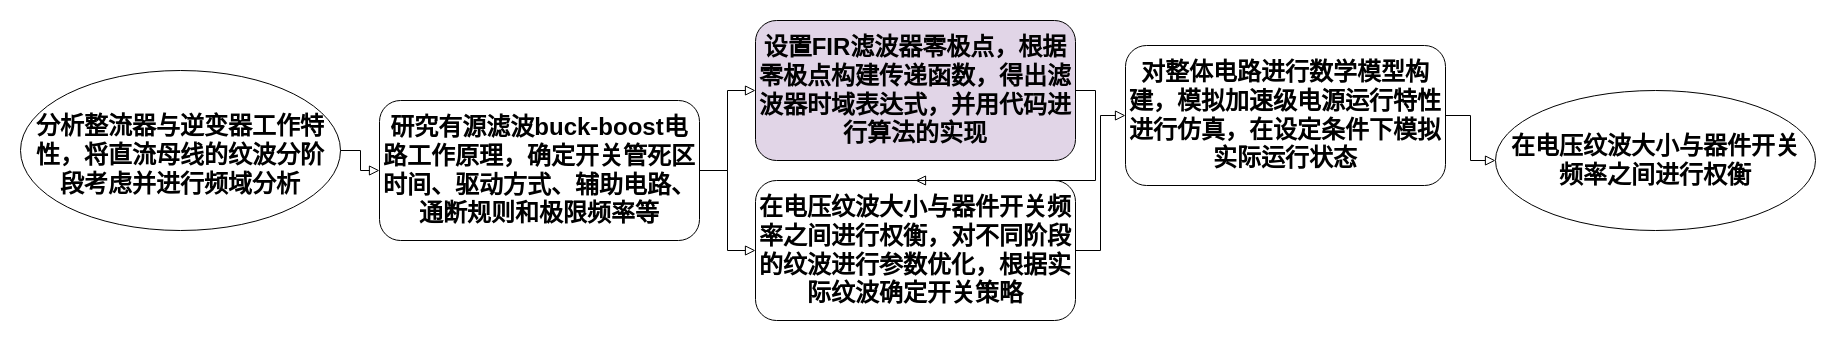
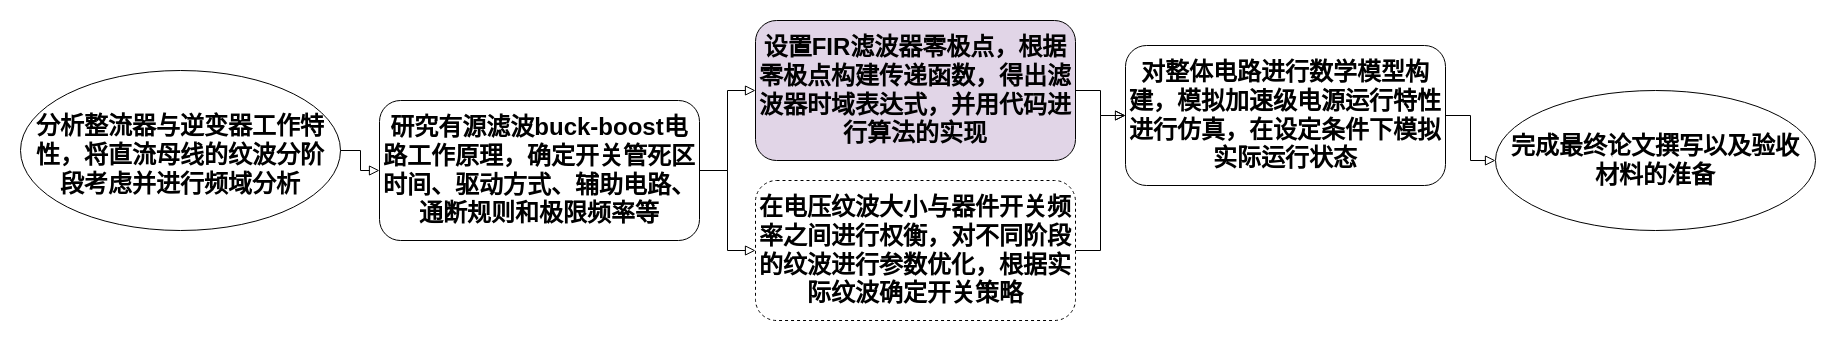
- <mxCell id="6" value="&lt;font style=&quot;font-size: 24px;&quot;&gt;&lt;b&gt;在电压纹波大小与器件开关频率之间进行权衡&lt;/b&gt;&lt;/font&gt;" style="ellipse;whiteSpace=wrap;html=1;spacingLeft=5;spacingRight=5;" parent="1" vertex="1"><mxGeometry x="1495" y="90" width="320" height="140" as="geometry" /></mxCell>
+ <mxCell id="6" value="&lt;font style=&quot;font-size: 24px;&quot;&gt;&lt;b&gt;完成最终论文撰写以及验收材料的准备&lt;/b&gt;&lt;/font&gt;" style="ellipse;whiteSpace=wrap;html=1;spacingLeft=5;spacingRight=5;" parent="1" vertex="1"><mxGeometry x="1495" y="90" width="320" height="140" as="geometry" /></mxCell>
- <mxCell id="11" value="" style="rounded=0;html=1;jettySize=auto;orthogonalLoop=1;fontSize=11;endArrow=block;endFill=0;endSize=8;strokeWidth=1;shadow=0;labelBackgroundColor=none;edgeStyle=orthogonalEdgeStyle;exitX=1;exitY=0.5;exitDx=0;exitDy=0;" edge="1" parent="1" source="3" target="4"><mxGeometry relative="1" as="geometry"><mxPoint x="1155" y="-10" as="targetPoint" /><mxPoint x="1105" y="-10" as="sourcePoint" /></mxGeometry></mxCell>
+ <mxCell id="11" value="" style="rounded=0;html=1;jettySize=auto;orthogonalLoop=1;fontSize=11;endArrow=block;endFill=0;endSize=8;strokeWidth=1;shadow=0;labelBackgroundColor=none;edgeStyle=orthogonalEdgeStyle;exitX=1;exitY=0.5;exitDx=0;exitDy=0;entryX=0;entryY=0.5;entryDx=0;entryDy=0;" edge="1" parent="1" source="3" target="7"><mxGeometry relative="1" as="geometry"><mxPoint x="1155" y="-10" as="targetPoint" /><mxPoint x="1105" y="-10" as="sourcePoint" /></mxGeometry></mxCell>
- <mxCell id="4" value="&lt;font style=&quot;font-size: 24px;&quot;&gt;&lt;b&gt;在电压纹波大小与器件开关频率之间进行权衡，对不同阶段的纹波进行参数优化，根据实际纹波确定开关策略&lt;/b&gt;&lt;/font&gt;" style="rounded=1;whiteSpace=wrap;html=1;fontSize=12;glass=0;strokeWidth=1;shadow=0;" parent="1" vertex="1"><mxGeometry x="755" y="180" width="320" height="140" as="geometry" /></mxCell>
+ <mxCell id="4" value="&lt;font style=&quot;font-size: 24px;&quot;&gt;&lt;b&gt;在电压纹波大小与器件开关频率之间进行权衡，对不同阶段的纹波进行参数优化，根据实际纹波确定开关策略&lt;/b&gt;&lt;/font&gt;" style="rounded=1;whiteSpace=wrap;html=1;fontSize=12;glass=0;strokeWidth=1;shadow=0;dashed=1;" parent="1" vertex="1"><mxGeometry x="755" y="180" width="320" height="140" as="geometry" /></mxCell>
- <mxCell id="12" value="" style="rounded=0;html=1;jettySize=auto;orthogonalLoop=1;fontSize=11;endArrow=block;endFill=0;endSize=8;strokeWidth=1;shadow=0;labelBackgroundColor=none;edgeStyle=orthogonalEdgeStyle;exitX=1;exitY=0.5;exitDx=0;exitDy=0;entryX=0;entryY=0.5;entryDx=0;entryDy=0;" edge="1" parent="1" source="4" target="7"><mxGeometry relative="1" as="geometry"><mxPoint x="1255" y="390" as="targetPoint" /><mxPoint x="1205" y="390" as="sourcePoint" /></mxGeometry></mxCell>
+ <mxCell id="12" value="" style="rounded=0;html=1;jettySize=auto;orthogonalLoop=1;fontSize=11;endArrow=open;endFill=0;endSize=8;strokeWidth=1;shadow=0;labelBackgroundColor=none;edgeStyle=orthogonalEdgeStyle;exitX=1;exitY=0.5;exitDx=0;exitDy=0;entryX=0;entryY=0.5;entryDx=0;entryDy=0;" edge="1" parent="1" source="4" target="7"><mxGeometry relative="1" as="geometry"><mxPoint x="1255" y="390" as="targetPoint" /><mxPoint x="1205" y="390" as="sourcePoint" /></mxGeometry></mxCell>
